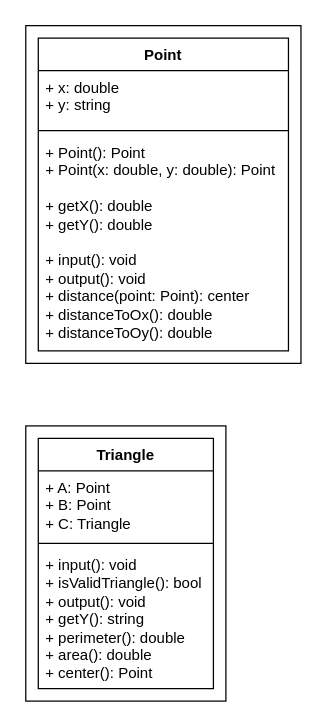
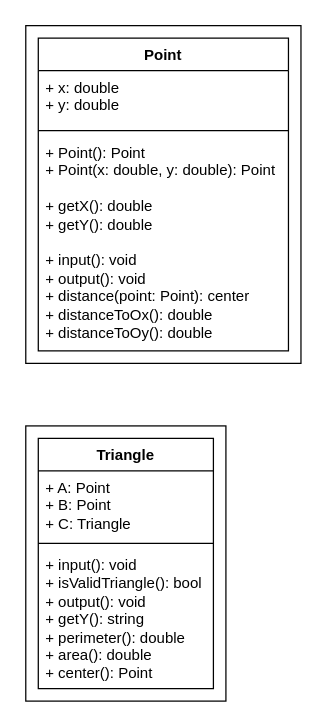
- <mxCell id="11" value="+ x: double&lt;div&gt;+ y: string&lt;/div&gt;" style="text;strokeColor=none;fillColor=none;align=left;verticalAlign=top;spacingLeft=4;spacingRight=4;overflow=hidden;rotatable=0;points=[[0,0.5],[1,0.5]];portConstraint=eastwest;whiteSpace=wrap;html=1;" vertex="1" parent="10"><mxGeometry y="26" width="200" height="44" as="geometry" /></mxCell>
+ <mxCell id="11" value="+ x: double&lt;div&gt;+ y: double&lt;/div&gt;" style="text;strokeColor=none;fillColor=none;align=left;verticalAlign=top;spacingLeft=4;spacingRight=4;overflow=hidden;rotatable=0;points=[[0,0.5],[1,0.5]];portConstraint=eastwest;whiteSpace=wrap;html=1;" vertex="1" parent="10"><mxGeometry y="26" width="200" height="44" as="geometry" /></mxCell>
